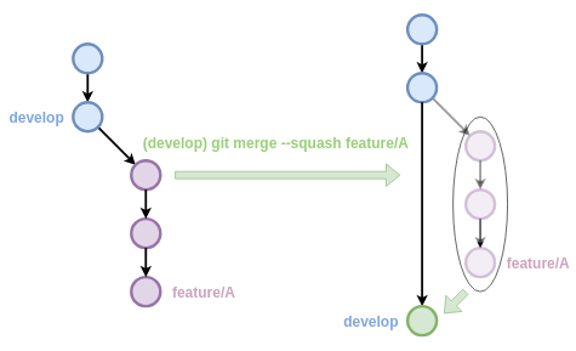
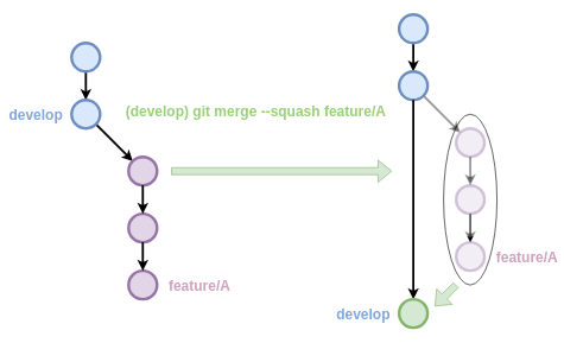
- <mxCell id="3" value="&lt;font size=&quot;1&quot; color=&quot;#97d077&quot; style=&quot;&quot;&gt;&lt;b style=&quot;font-size: 20px;&quot;&gt;(&lt;/b&gt;&lt;/font&gt;&lt;b style=&quot;color: rgb(151, 208, 119); font-size: 20px;&quot;&gt;develop&lt;/b&gt;&lt;font size=&quot;1&quot; color=&quot;#97d077&quot; style=&quot;&quot;&gt;&lt;b style=&quot;font-size: 20px;&quot;&gt;) git merge --squash feature/A&lt;/b&gt;&lt;/font&gt;" style="text;html=1;align=center;verticalAlign=middle;whiteSpace=wrap;rounded=0;" parent="1" vertex="1"><mxGeometry x="194" y="180" width="370" height="30" as="geometry" /></mxCell>
+ <mxCell id="3" value="&lt;font size=&quot;1&quot; color=&quot;#97d077&quot; style=&quot;&quot;&gt;&lt;b style=&quot;font-size: 20px;&quot;&gt;(&lt;/b&gt;&lt;/font&gt;&lt;b style=&quot;color: rgb(151, 208, 119); font-size: 20px;&quot;&gt;develop&lt;/b&gt;&lt;font size=&quot;1&quot; color=&quot;#97d077&quot; style=&quot;&quot;&gt;&lt;b style=&quot;font-size: 20px;&quot;&gt;) git merge --squash feature/A&lt;/b&gt;&lt;/font&gt;" style="text;html=1;align=center;verticalAlign=middle;whiteSpace=wrap;rounded=0;" parent="1" vertex="1"><mxGeometry x="174" y="140" width="370" height="30" as="geometry" /></mxCell>
